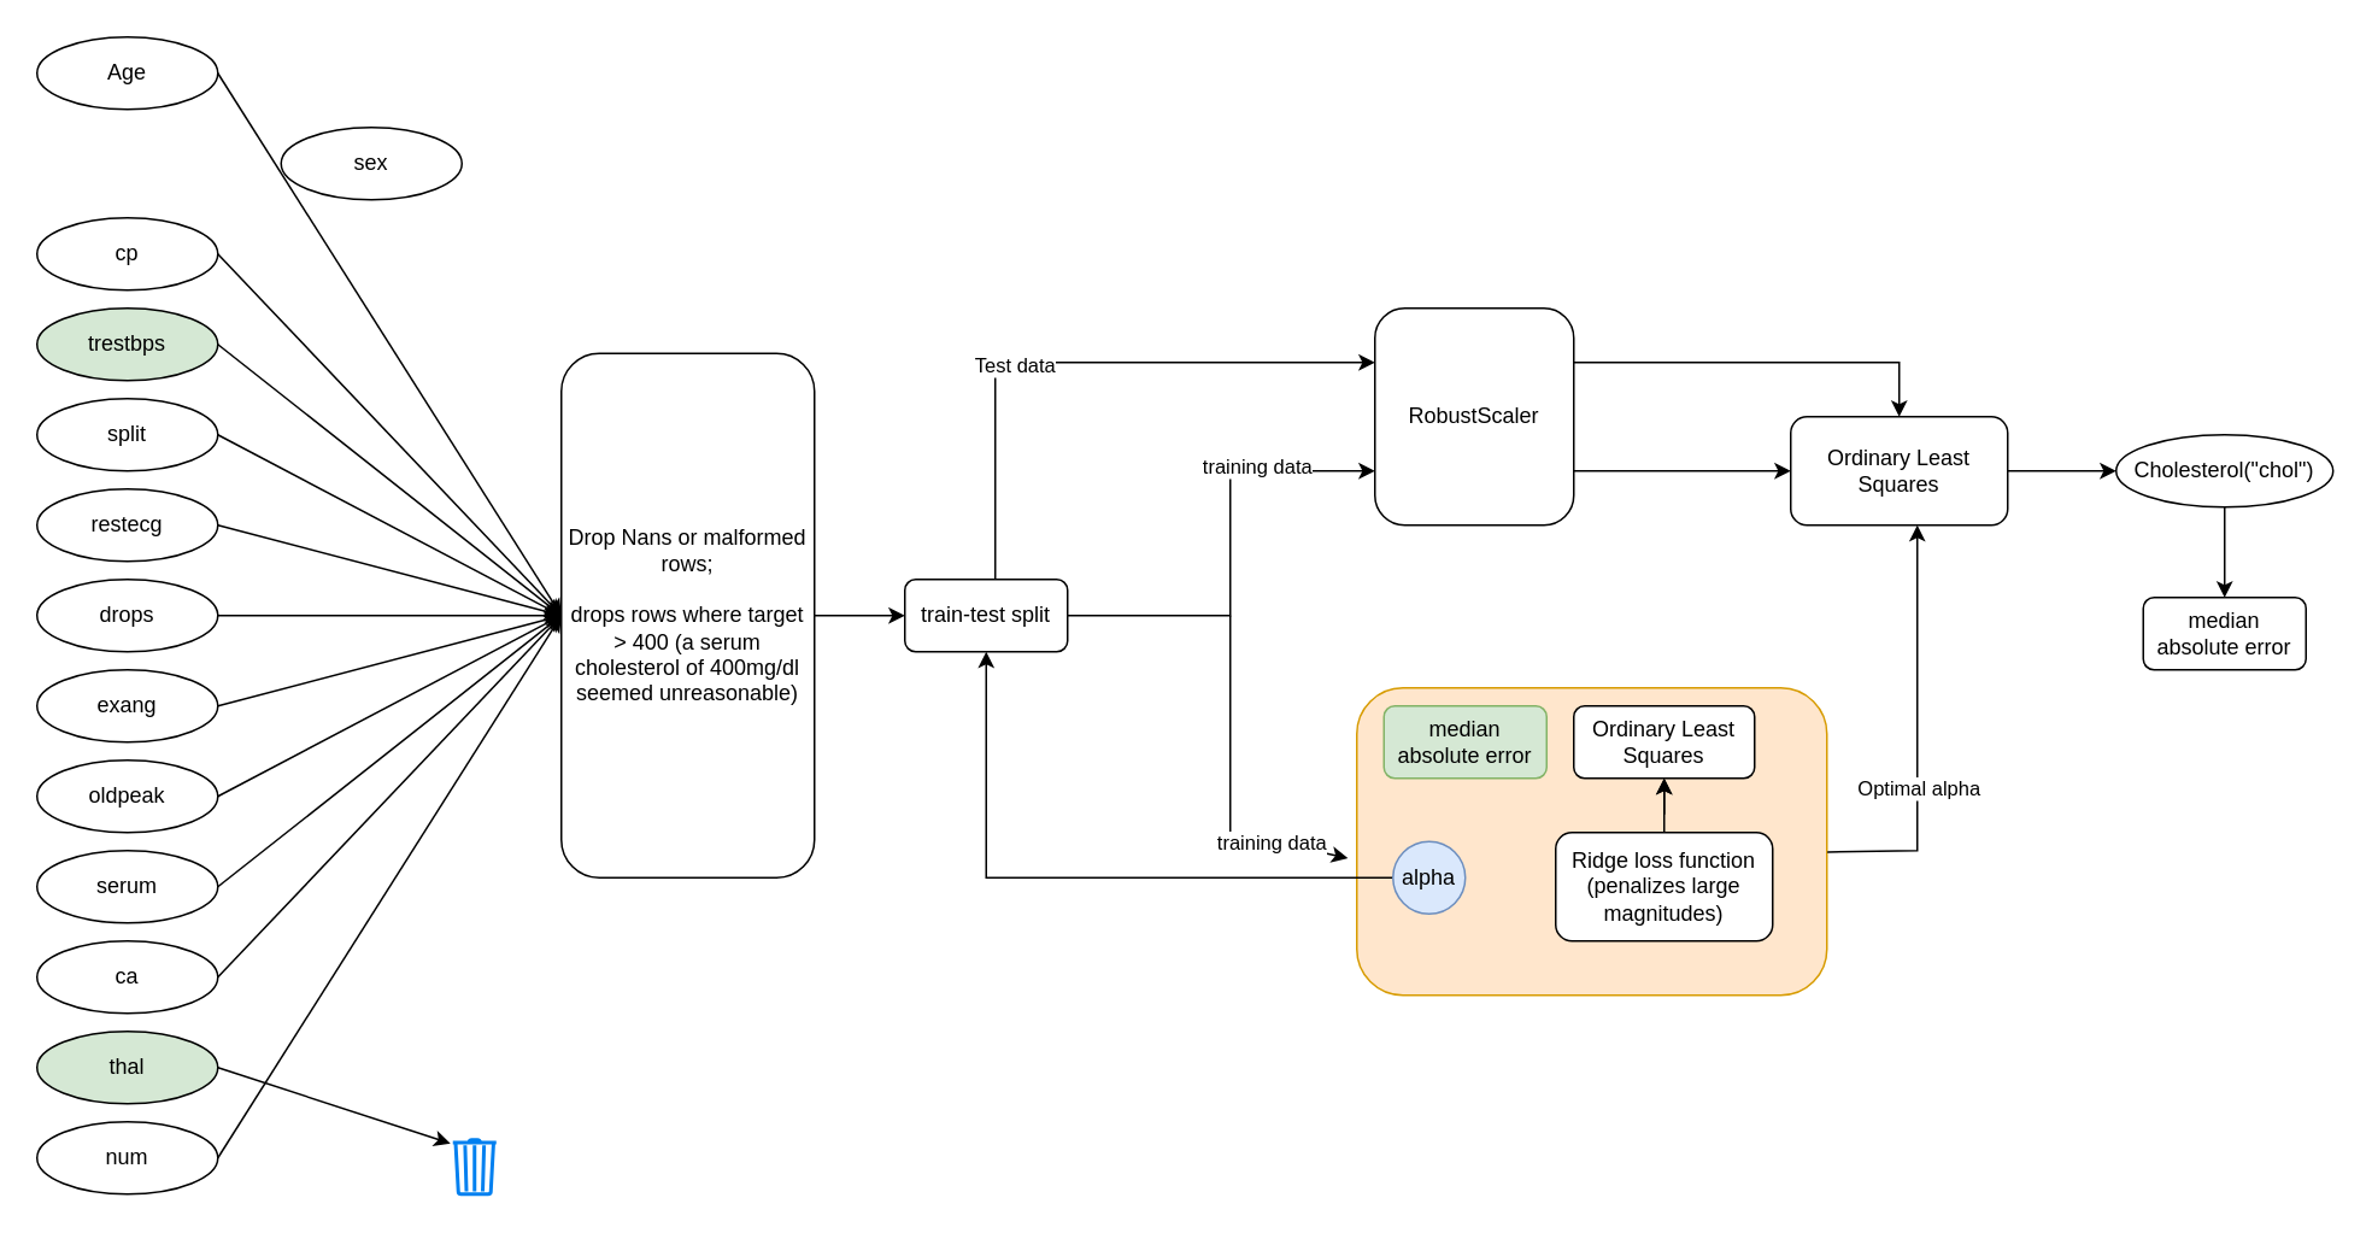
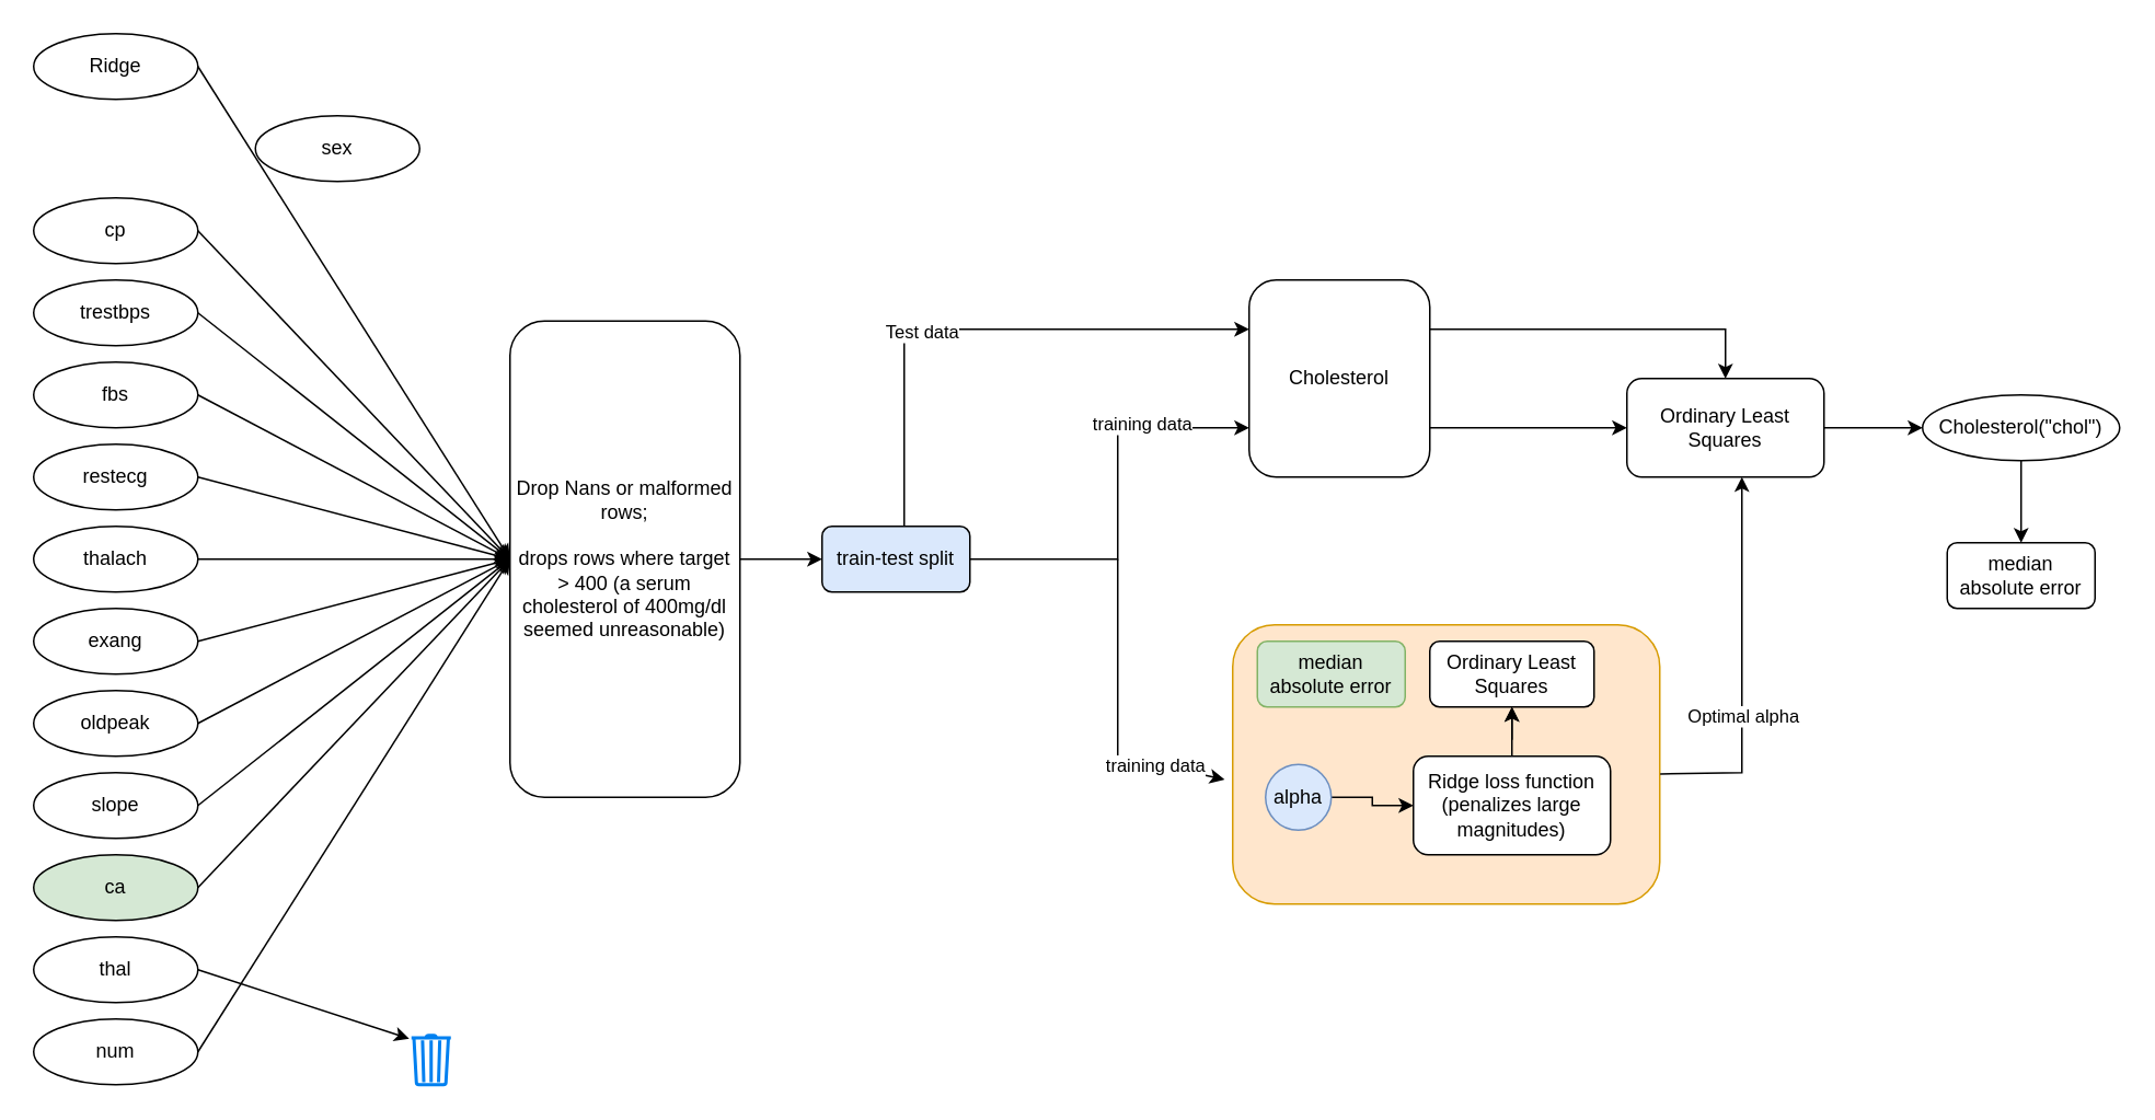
- <mxCell id="3" value="Age" style="ellipse;whiteSpace=wrap;html=1;" vertex="1" parent="1"><mxGeometry x="20" y="20" width="100" height="40" as="geometry" /></mxCell>
+ <mxCell id="3" value="Ridge" style="ellipse;whiteSpace=wrap;html=1;" vertex="1" parent="1"><mxGeometry x="20" y="20" width="100" height="40" as="geometry" /></mxCell>
- <mxCell id="6" value="trestbps" style="ellipse;whiteSpace=wrap;html=1;fillColor=#d5e8d4;" vertex="1" parent="1"><mxGeometry x="20" y="170" width="100" height="40" as="geometry" /></mxCell>
+ <mxCell id="6" value="trestbps" style="ellipse;whiteSpace=wrap;html=1;" vertex="1" parent="1"><mxGeometry x="20" y="170" width="100" height="40" as="geometry" /></mxCell>
- <mxCell id="32" value="RobustScaler" style="rounded=1;whiteSpace=wrap;html=1;" vertex="1" parent="1"><mxGeometry x="760" y="170" width="110" height="120" as="geometry" /></mxCell>
+ <mxCell id="32" value="Cholesterol" style="rounded=1;whiteSpace=wrap;html=1;" vertex="1" parent="1"><mxGeometry x="760" y="170" width="110" height="120" as="geometry" /></mxCell>
- <mxCell id="7" value="split" style="ellipse;whiteSpace=wrap;html=1;" vertex="1" parent="1"><mxGeometry x="20" y="220" width="100" height="40" as="geometry" /></mxCell>
+ <mxCell id="7" value="fbs" style="ellipse;whiteSpace=wrap;html=1;" vertex="1" parent="1"><mxGeometry x="20" y="220" width="100" height="40" as="geometry" /></mxCell>
- <mxCell id="9" value="drops" style="ellipse;whiteSpace=wrap;html=1;" vertex="1" parent="1"><mxGeometry x="20" y="320" width="100" height="40" as="geometry" /></mxCell>
+ <mxCell id="9" value="thalach" style="ellipse;whiteSpace=wrap;html=1;" vertex="1" parent="1"><mxGeometry x="20" y="320" width="100" height="40" as="geometry" /></mxCell>
- <mxCell id="30" value="train-test split" style="rounded=1;whiteSpace=wrap;html=1;" vertex="1" parent="1"><mxGeometry x="500" y="320" width="90" height="40" as="geometry" /></mxCell>
+ <mxCell id="30" value="train-test split" style="rounded=1;whiteSpace=wrap;html=1;fillColor=#dae8fc;" vertex="1" parent="1"><mxGeometry x="500" y="320" width="90" height="40" as="geometry" /></mxCell>
- <mxCell id="42" value="" style="edgeStyle=orthogonalEdgeStyle;rounded=0;orthogonalLoop=1;jettySize=auto;html=1;" edge="1" parent="1" source="43" target="30"><mxGeometry relative="1" as="geometry" /></mxCell>
+ <mxCell id="42" value="" style="edgeStyle=orthogonalEdgeStyle;rounded=0;orthogonalLoop=1;jettySize=auto;html=1;" edge="1" parent="1" source="43" target="45"><mxGeometry relative="1" as="geometry" /></mxCell>
- <mxCell id="12" value="serum" style="ellipse;whiteSpace=wrap;html=1;" vertex="1" parent="1"><mxGeometry x="20" y="470" width="100" height="40" as="geometry" /></mxCell>
+ <mxCell id="12" value="slope" style="ellipse;whiteSpace=wrap;html=1;" vertex="1" parent="1"><mxGeometry x="20" y="470" width="100" height="40" as="geometry" /></mxCell>
- <mxCell id="13" value="ca" style="ellipse;whiteSpace=wrap;html=1;" vertex="1" parent="1"><mxGeometry x="20" y="520" width="100" height="40" as="geometry" /></mxCell>
+ <mxCell id="13" value="ca" style="ellipse;whiteSpace=wrap;html=1;fillColor=#d5e8d4;" vertex="1" parent="1"><mxGeometry x="20" y="520" width="100" height="40" as="geometry" /></mxCell>
- <mxCell id="14" value="thal" style="ellipse;whiteSpace=wrap;html=1;fillColor=#d5e8d4;" vertex="1" parent="1"><mxGeometry x="20" y="570" width="100" height="40" as="geometry" /></mxCell>
+ <mxCell id="14" value="thal" style="ellipse;whiteSpace=wrap;html=1;" vertex="1" parent="1"><mxGeometry x="20" y="570" width="100" height="40" as="geometry" /></mxCell>
